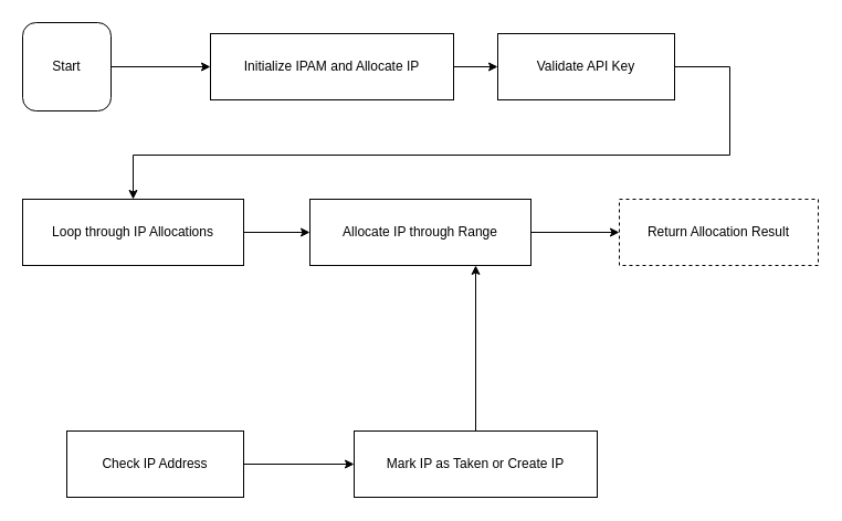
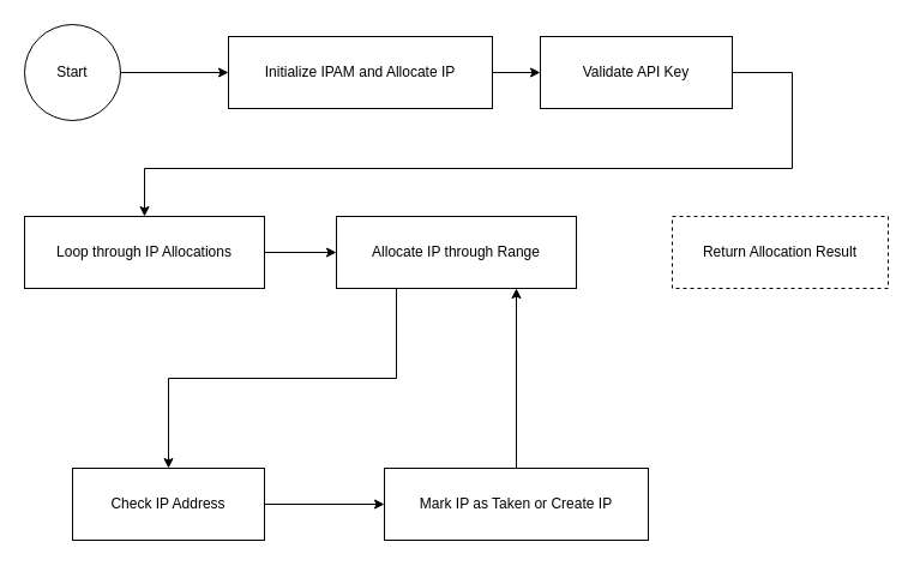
- <mxCell id="2" value="Start" style="whiteSpace=wrap;html=1;aspect=fixed;rounded=1;" vertex="1" parent="1"><mxGeometry x="20" y="20" width="80" height="80" as="geometry" /></mxCell>
+ <mxCell id="2" value="Start" style="ellipse;whiteSpace=wrap;html=1;aspect=fixed;" vertex="1" parent="1"><mxGeometry x="20" y="20" width="80" height="80" as="geometry" /></mxCell>
- <mxCell id="16" style="edgeStyle=orthogonalEdgeStyle;rounded=0;orthogonalLoop=1;jettySize=auto;html=1;exitX=0.5;exitY=0.5;exitDx=0;exitDy=0;entryX=0;entryY=0.5;entryDx=0;entryDy=0;startArrow=none;" edge="1" parent="1" source="17" target="9"><mxGeometry relative="1" as="geometry" /></mxCell>
+ <mxCell id="14" style="edgeStyle=orthogonalEdgeStyle;rounded=0;orthogonalLoop=1;jettySize=auto;html=1;exitX=0.25;exitY=1;exitDx=0;exitDy=0;entryX=0.5;entryY=0;entryDx=0;entryDy=0;" edge="1" parent="1" source="17" target="6"><mxGeometry relative="1" as="geometry" /></mxCell>
